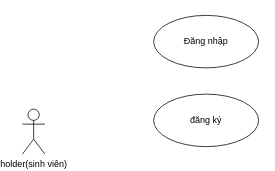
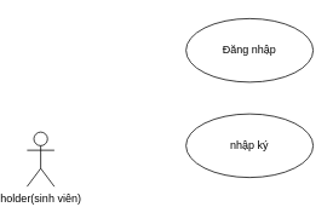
- <mxCell id="4" value="đăng ký" style="ellipse;whiteSpace=wrap;html=1;" vertex="1" parent="1"><mxGeometry x="195" y="125" width="140" height="70" as="geometry" /></mxCell>
+ <mxCell id="4" value="nhập ký" style="ellipse;whiteSpace=wrap;html=1;" vertex="1" parent="1"><mxGeometry x="195" y="125" width="140" height="70" as="geometry" /></mxCell>
